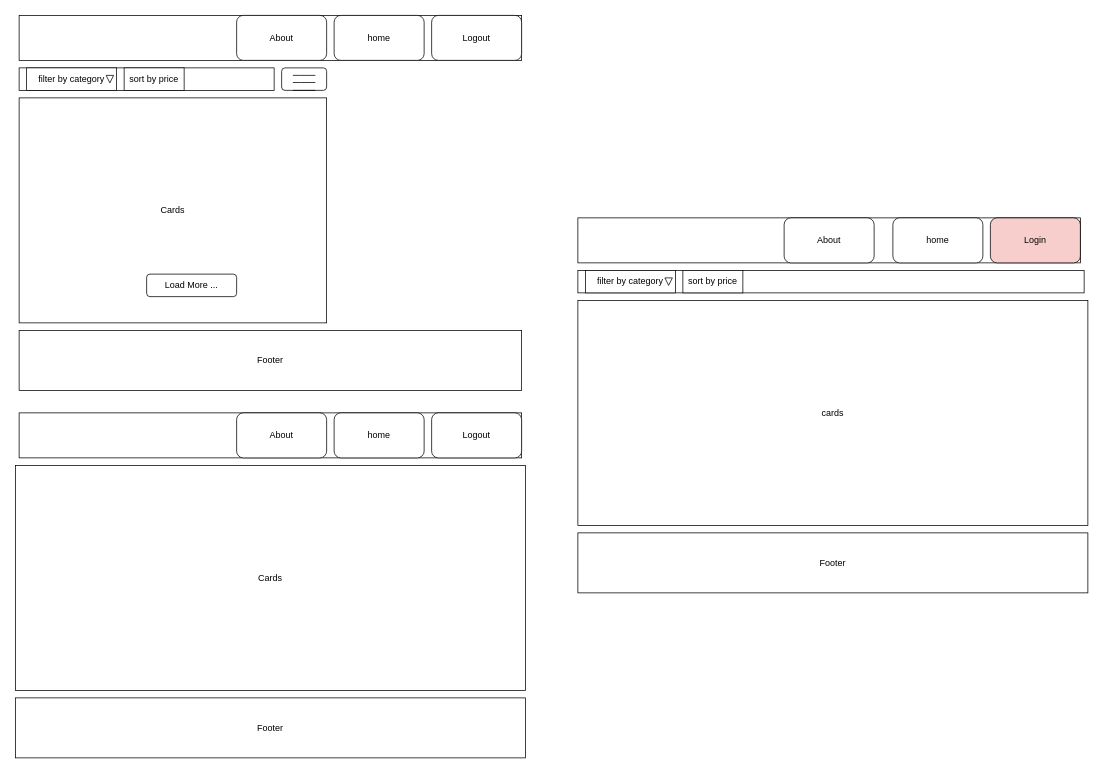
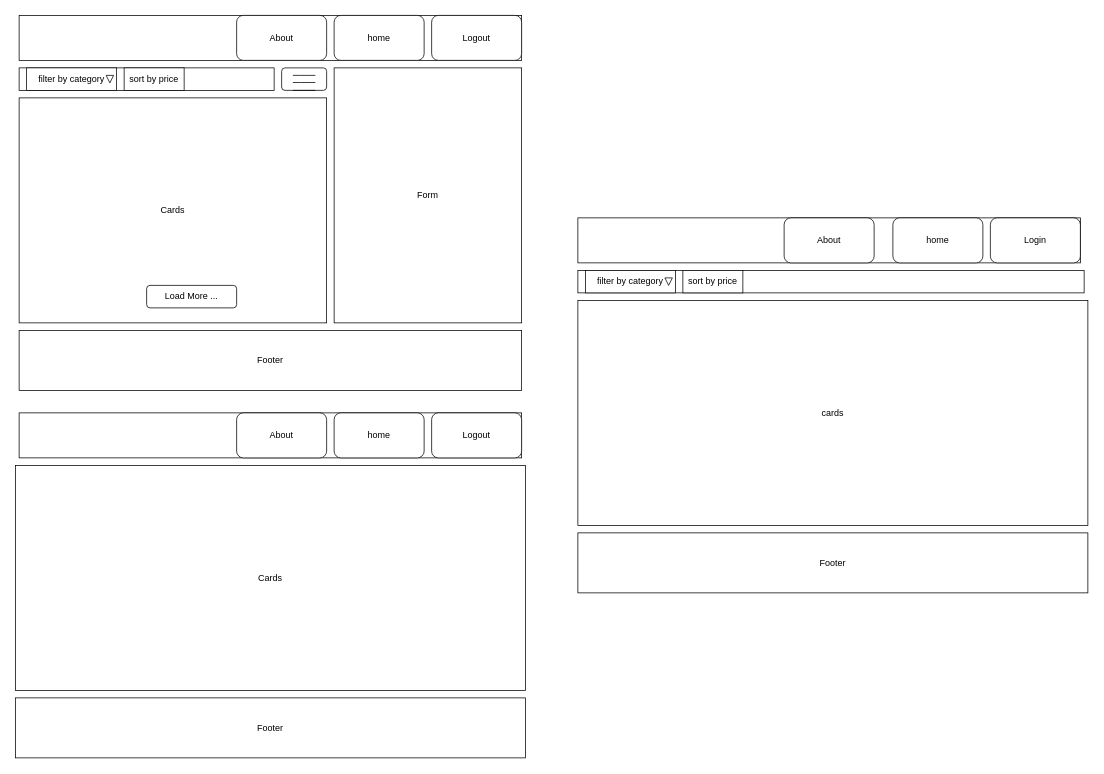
+ <mxCell id="3" value="Form" style="rounded=0;whiteSpace=wrap;html=1;" vertex="1" parent="1"><mxGeometry x="445" y="90" width="250" height="340" as="geometry" /></mxCell>
- <mxCell id="26" value="Login" style="rounded=1;whiteSpace=wrap;html=1;fillColor=#f8cecc;" vertex="1" parent="1"><mxGeometry x="1320" y="290" width="120" height="60" as="geometry" /></mxCell>
+ <mxCell id="26" value="Login" style="rounded=1;whiteSpace=wrap;html=1;" vertex="1" parent="1"><mxGeometry x="1320" y="290" width="120" height="60" as="geometry" /></mxCell>
- <mxCell id="8" value="Load More ..." style="rounded=1;whiteSpace=wrap;html=1;" vertex="1" parent="1"><mxGeometry x="195" y="365" width="120" height="30" as="geometry" /></mxCell>
+ <mxCell id="8" value="Load More ..." style="rounded=1;whiteSpace=wrap;html=1;" vertex="1" parent="1"><mxGeometry x="195" y="380" width="120" height="30" as="geometry" /></mxCell>
